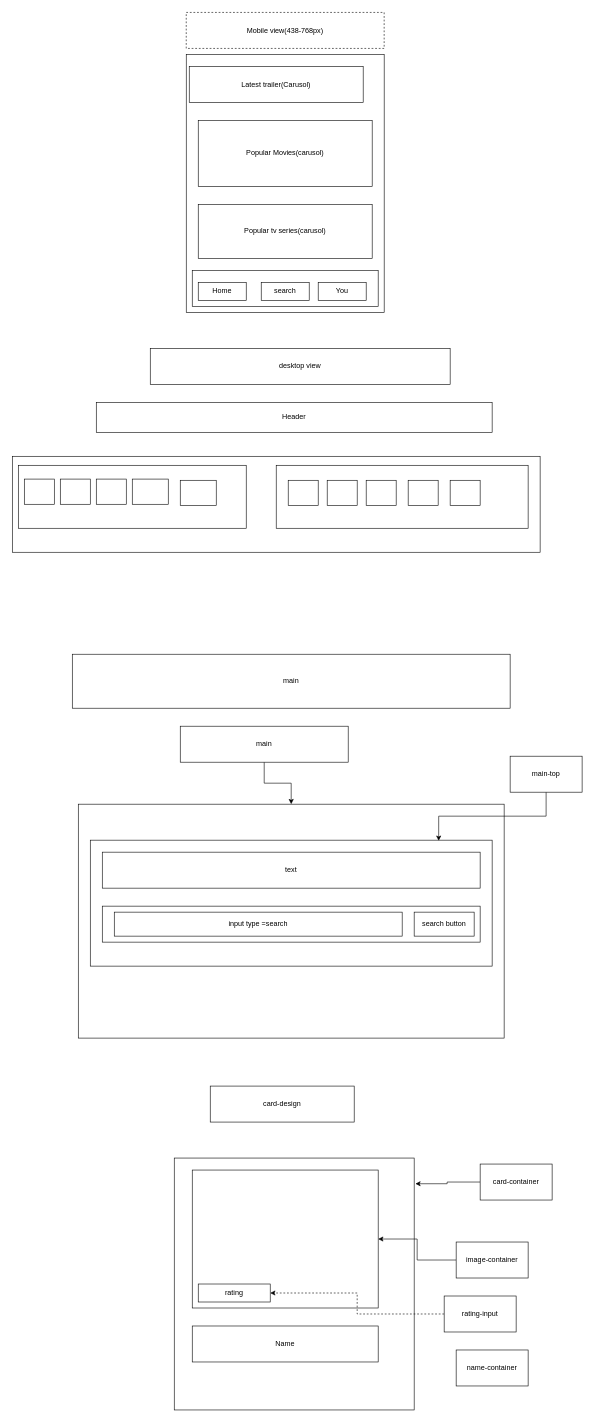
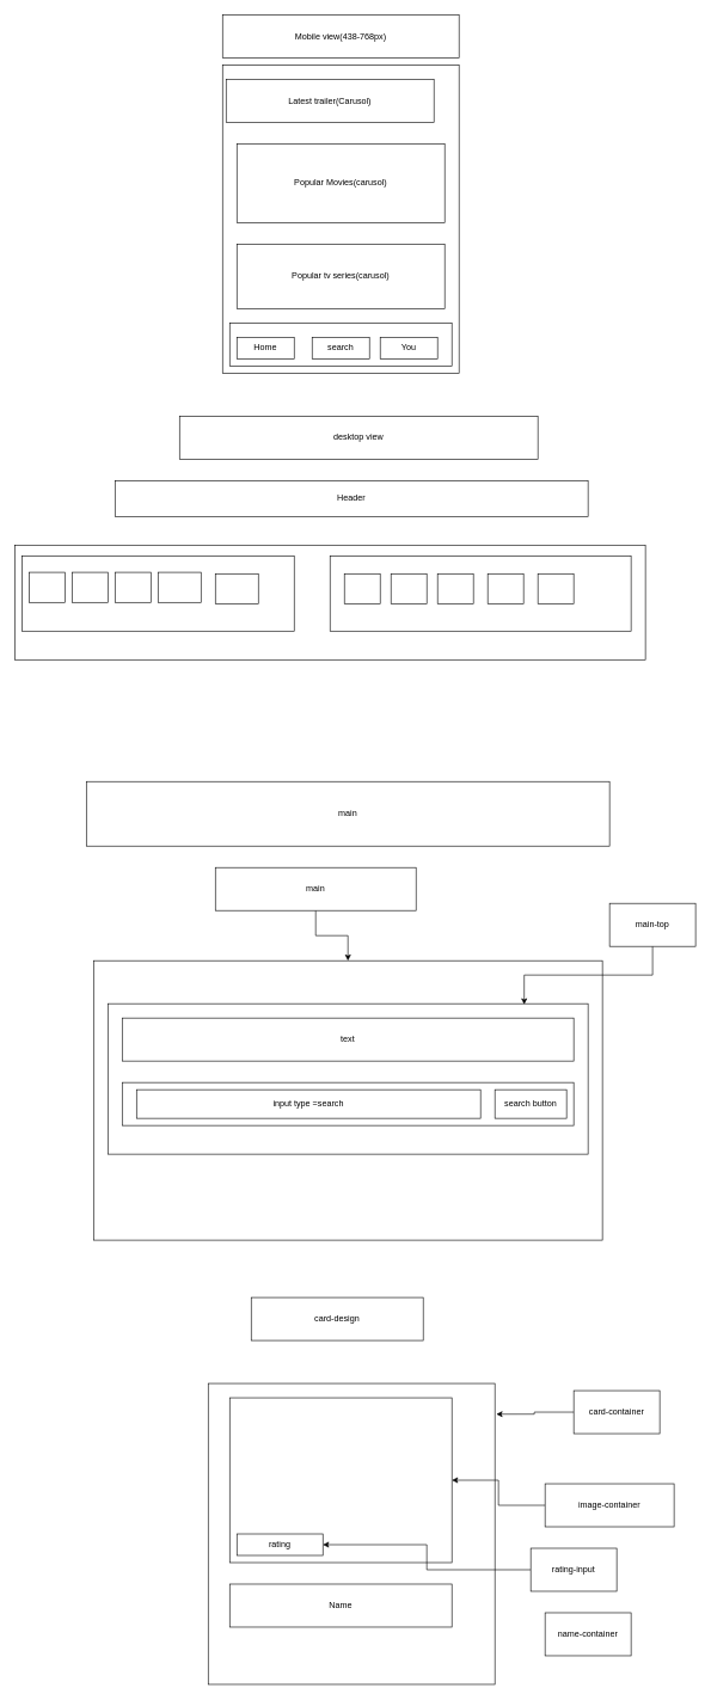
- <mxCell id="3" value="Mobile view(438-768px)" style="rounded=0;whiteSpace=wrap;html=1;dashed=1;" parent="1" vertex="1"><mxGeometry x="310" y="20" width="330" height="60" as="geometry" /></mxCell>
+ <mxCell id="3" value="Mobile view(438-768px)" style="rounded=0;whiteSpace=wrap;html=1;" parent="1" vertex="1"><mxGeometry x="310" y="20" width="330" height="60" as="geometry" /></mxCell>
- <mxCell id="45" value="image-container" style="rounded=0;whiteSpace=wrap;html=1;" vertex="1" parent="1"><mxGeometry x="760" y="2070" width="120" height="60" as="geometry" /></mxCell>
+ <mxCell id="45" value="image-container" style="rounded=0;whiteSpace=wrap;html=1;" vertex="1" parent="1"><mxGeometry x="760" y="2070" width="180" height="60" as="geometry" /></mxCell>
- <mxCell id="46" style="edgeStyle=orthogonalEdgeStyle;rounded=0;orthogonalLoop=1;jettySize=auto;html=1;exitX=0;exitY=0.5;exitDx=0;exitDy=0;entryX=1;entryY=0.5;entryDx=0;entryDy=0;dashed=1;" edge="1" parent="1" source="47" target="41"><mxGeometry relative="1" as="geometry" /></mxCell>
+ <mxCell id="46" style="edgeStyle=orthogonalEdgeStyle;rounded=0;orthogonalLoop=1;jettySize=auto;html=1;exitX=0;exitY=0.5;exitDx=0;exitDy=0;entryX=1;entryY=0.5;entryDx=0;entryDy=0;" edge="1" parent="1" source="47" target="41"><mxGeometry relative="1" as="geometry" /></mxCell>
